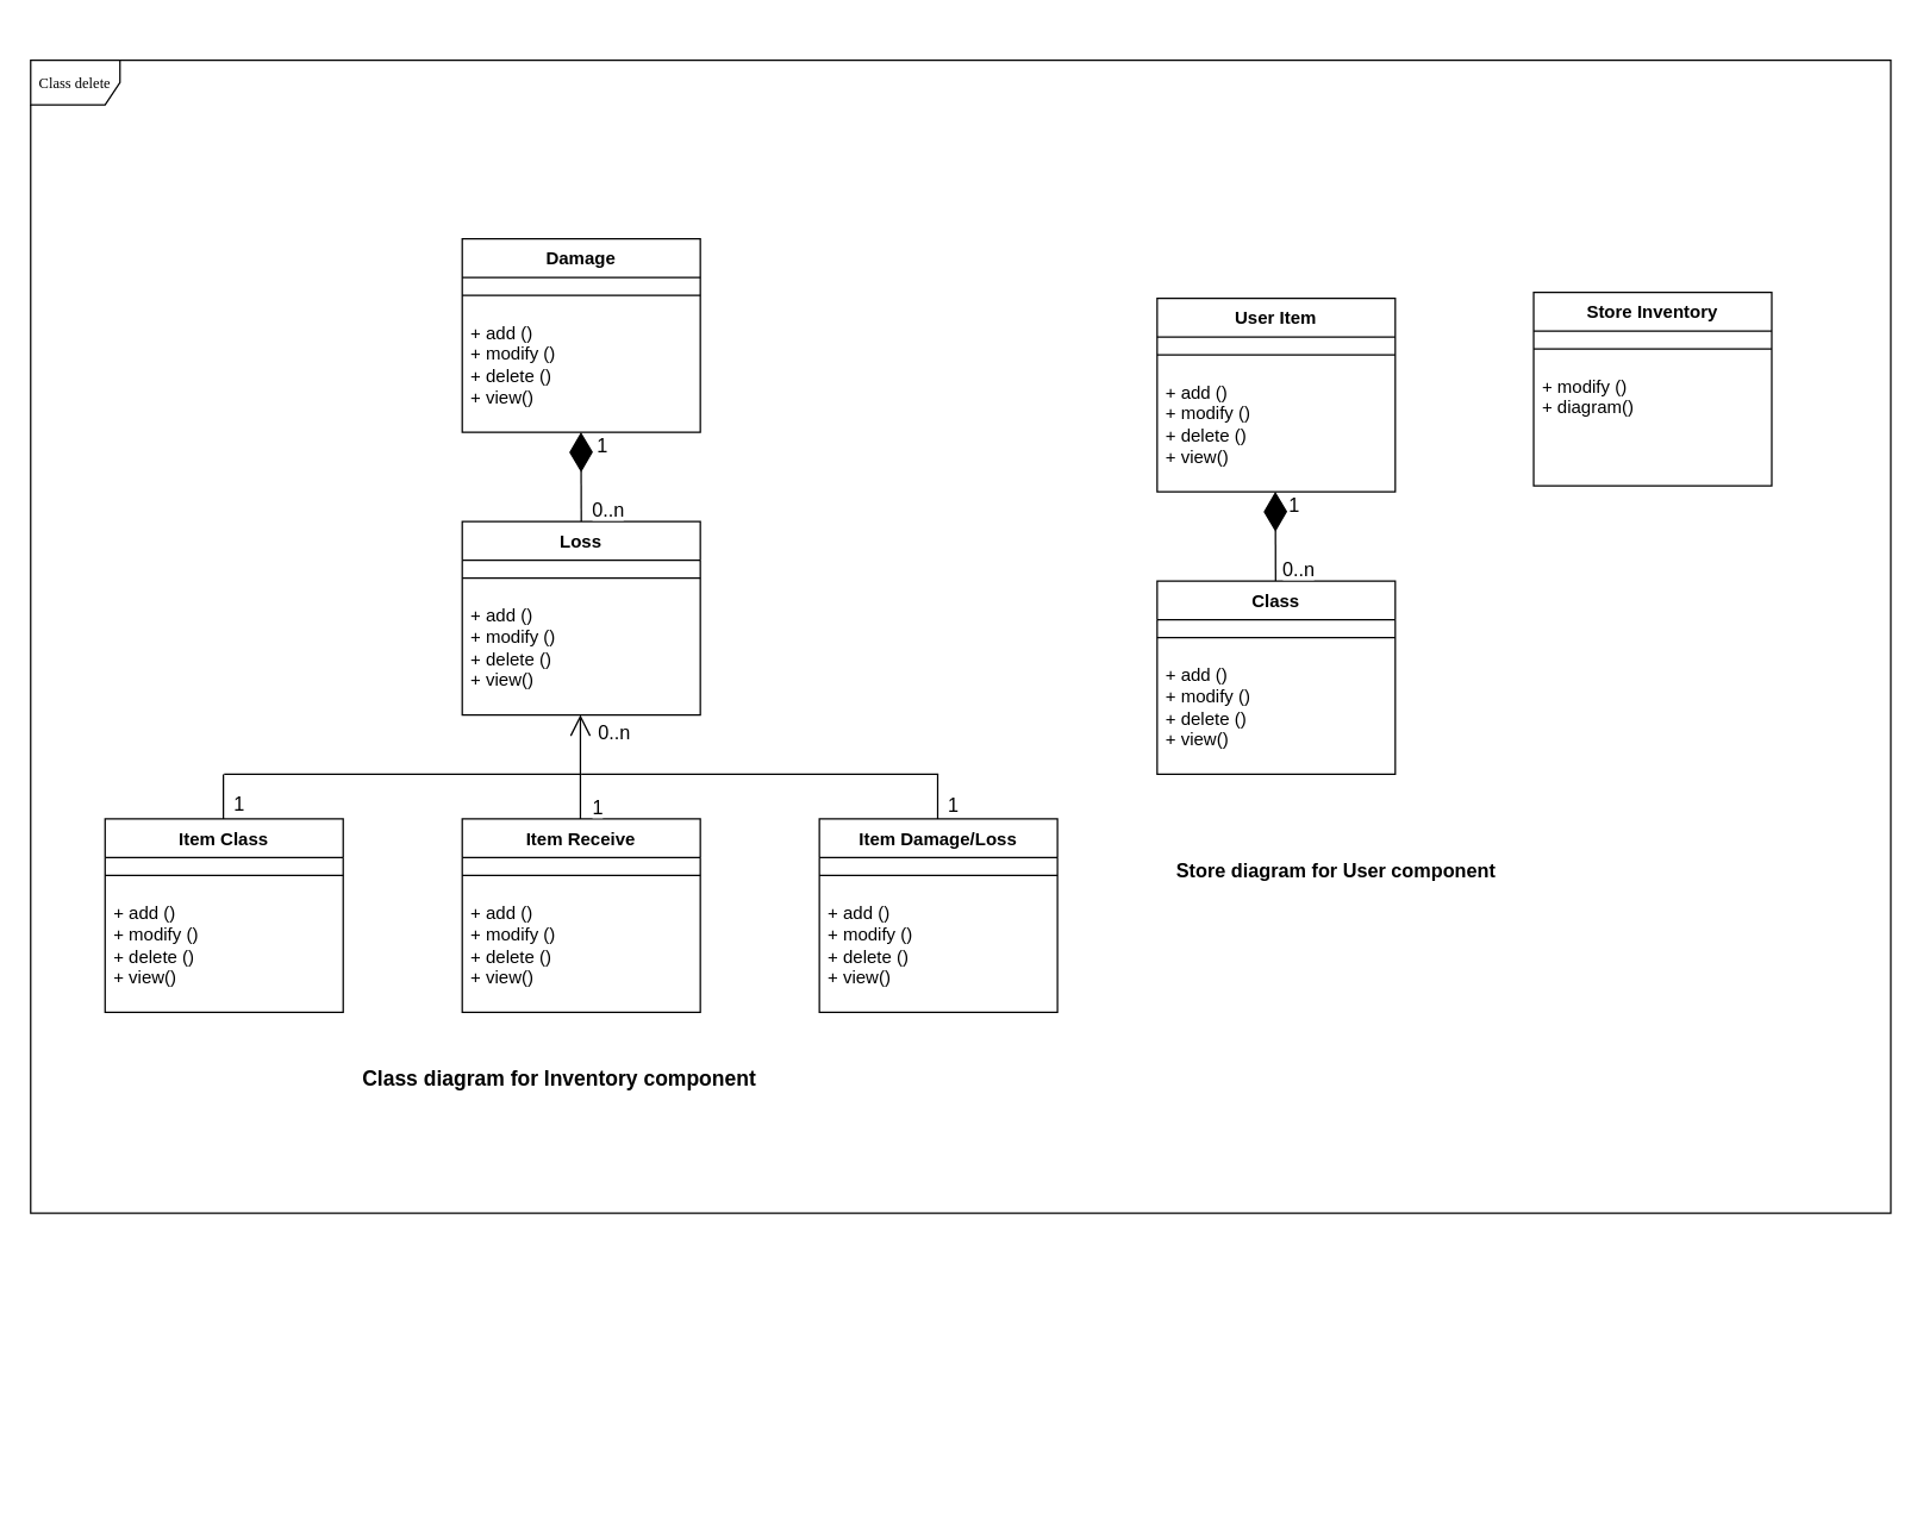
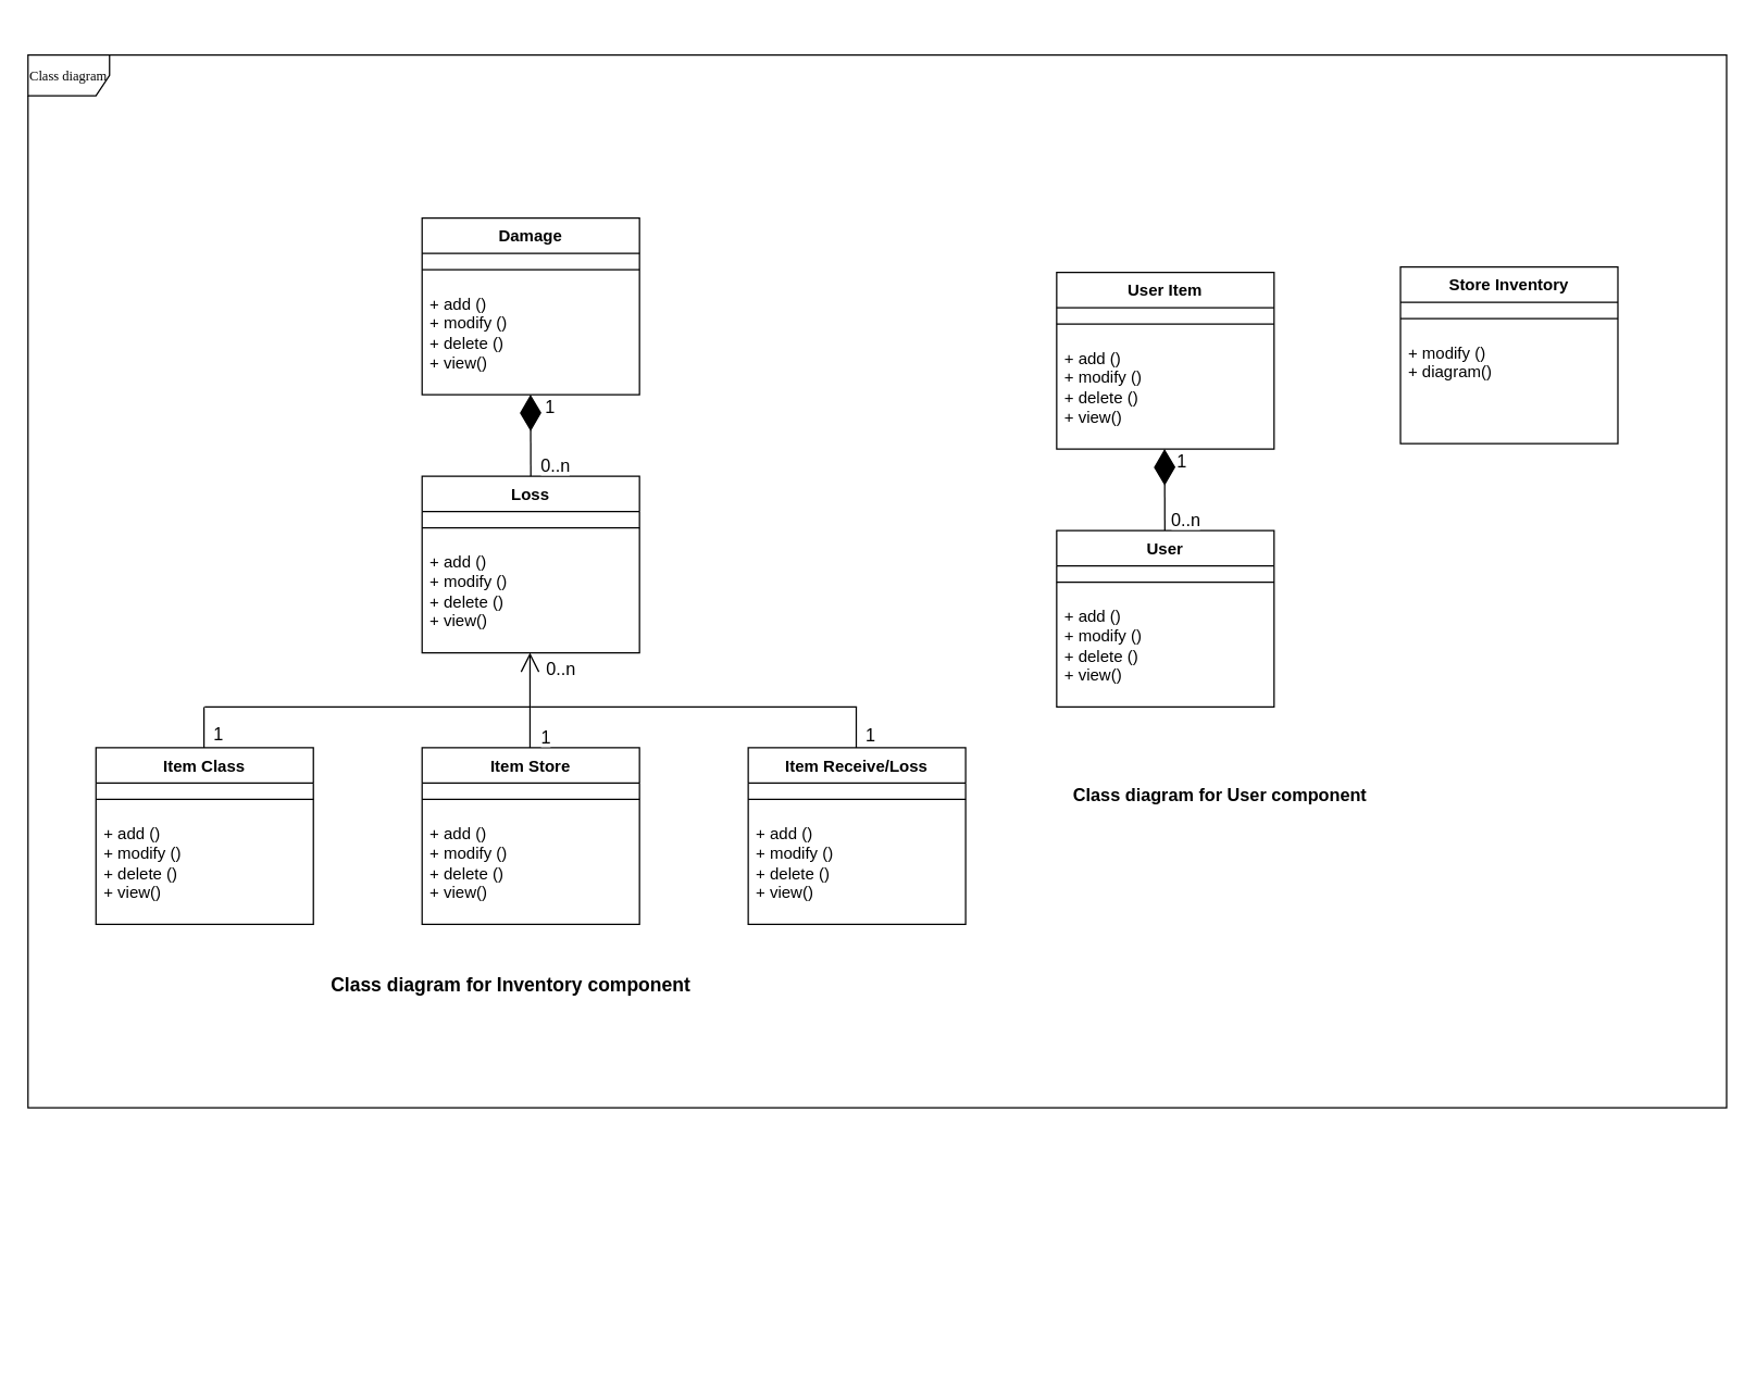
- <mxCell id="2" value="Class delete" style="shape=umlFrame;whiteSpace=wrap;html=1;rounded=0;shadow=0;comic=0;labelBackgroundColor=none;strokeWidth=1;fontFamily=Verdana;fontSize=10;align=center;fillColor=default;gradientColor=none;swimlaneFillColor=default;" parent="1" vertex="1"><mxGeometry x="20" y="40" width="1250" height="775" as="geometry" /></mxCell>
+ <mxCell id="2" value="Class diagram" style="shape=umlFrame;whiteSpace=wrap;html=1;rounded=0;shadow=0;comic=0;labelBackgroundColor=none;strokeWidth=1;fontFamily=Verdana;fontSize=10;align=center;fillColor=default;gradientColor=none;swimlaneFillColor=default;" parent="1" vertex="1"><mxGeometry x="20" y="40" width="1250" height="775" as="geometry" /></mxCell>
- <mxCell id="58" value="Class" style="swimlane;fontStyle=1;align=center;verticalAlign=top;childLayout=stackLayout;horizontal=1;startSize=26;horizontalStack=0;resizeParent=1;resizeParentMax=0;resizeLast=0;collapsible=1;marginBottom=0;whiteSpace=wrap;html=1;" parent="1" vertex="1"><mxGeometry x="777" y="390" width="160" height="130" as="geometry"><mxRectangle x="-560" y="540" width="90" height="30" as="alternateBounds" /></mxGeometry></mxCell>
+ <mxCell id="58" value="User" style="swimlane;fontStyle=1;align=center;verticalAlign=top;childLayout=stackLayout;horizontal=1;startSize=26;horizontalStack=0;resizeParent=1;resizeParentMax=0;resizeLast=0;collapsible=1;marginBottom=0;whiteSpace=wrap;html=1;" parent="1" vertex="1"><mxGeometry x="777" y="390" width="160" height="130" as="geometry"><mxRectangle x="-560" y="540" width="90" height="30" as="alternateBounds" /></mxGeometry></mxCell>
- <mxCell id="34" value="Item Receive" style="swimlane;fontStyle=1;align=center;verticalAlign=top;childLayout=stackLayout;horizontal=1;startSize=26;horizontalStack=0;resizeParent=1;resizeParentMax=0;resizeLast=0;collapsible=1;marginBottom=0;whiteSpace=wrap;html=1;" parent="1" vertex="1"><mxGeometry x="310" y="550" width="160" height="130" as="geometry" /></mxCell>
+ <mxCell id="34" value="Item Store" style="swimlane;fontStyle=1;align=center;verticalAlign=top;childLayout=stackLayout;horizontal=1;startSize=26;horizontalStack=0;resizeParent=1;resizeParentMax=0;resizeLast=0;collapsible=1;marginBottom=0;whiteSpace=wrap;html=1;" parent="1" vertex="1"><mxGeometry x="310" y="550" width="160" height="130" as="geometry" /></mxCell>
- <mxCell id="37" value="Item Damage/Loss" style="swimlane;fontStyle=1;align=center;verticalAlign=top;childLayout=stackLayout;horizontal=1;startSize=26;horizontalStack=0;resizeParent=1;resizeParentMax=0;resizeLast=0;collapsible=1;marginBottom=0;whiteSpace=wrap;html=1;" parent="1" vertex="1"><mxGeometry x="550" y="550" width="160" height="130" as="geometry" /></mxCell>
+ <mxCell id="37" value="Item Receive/Loss" style="swimlane;fontStyle=1;align=center;verticalAlign=top;childLayout=stackLayout;horizontal=1;startSize=26;horizontalStack=0;resizeParent=1;resizeParentMax=0;resizeLast=0;collapsible=1;marginBottom=0;whiteSpace=wrap;html=1;" parent="1" vertex="1"><mxGeometry x="550" y="550" width="160" height="130" as="geometry" /></mxCell>
- <mxCell id="65" value="&lt;b&gt;Store diagram for User component&lt;/b&gt;" style="text;html=1;align=center;verticalAlign=middle;resizable=0;points=[];autosize=1;strokeColor=none;fillColor=none;fontSize=13;" parent="1" vertex="1"><mxGeometry x="777" y="570" width="240" height="30" as="geometry" /></mxCell>
+ <mxCell id="65" value="&lt;b&gt;Class diagram for User component&lt;/b&gt;" style="text;html=1;align=center;verticalAlign=middle;resizable=0;points=[];autosize=1;strokeColor=none;fillColor=none;fontSize=13;" parent="1" vertex="1"><mxGeometry x="777" y="570" width="240" height="30" as="geometry" /></mxCell>
